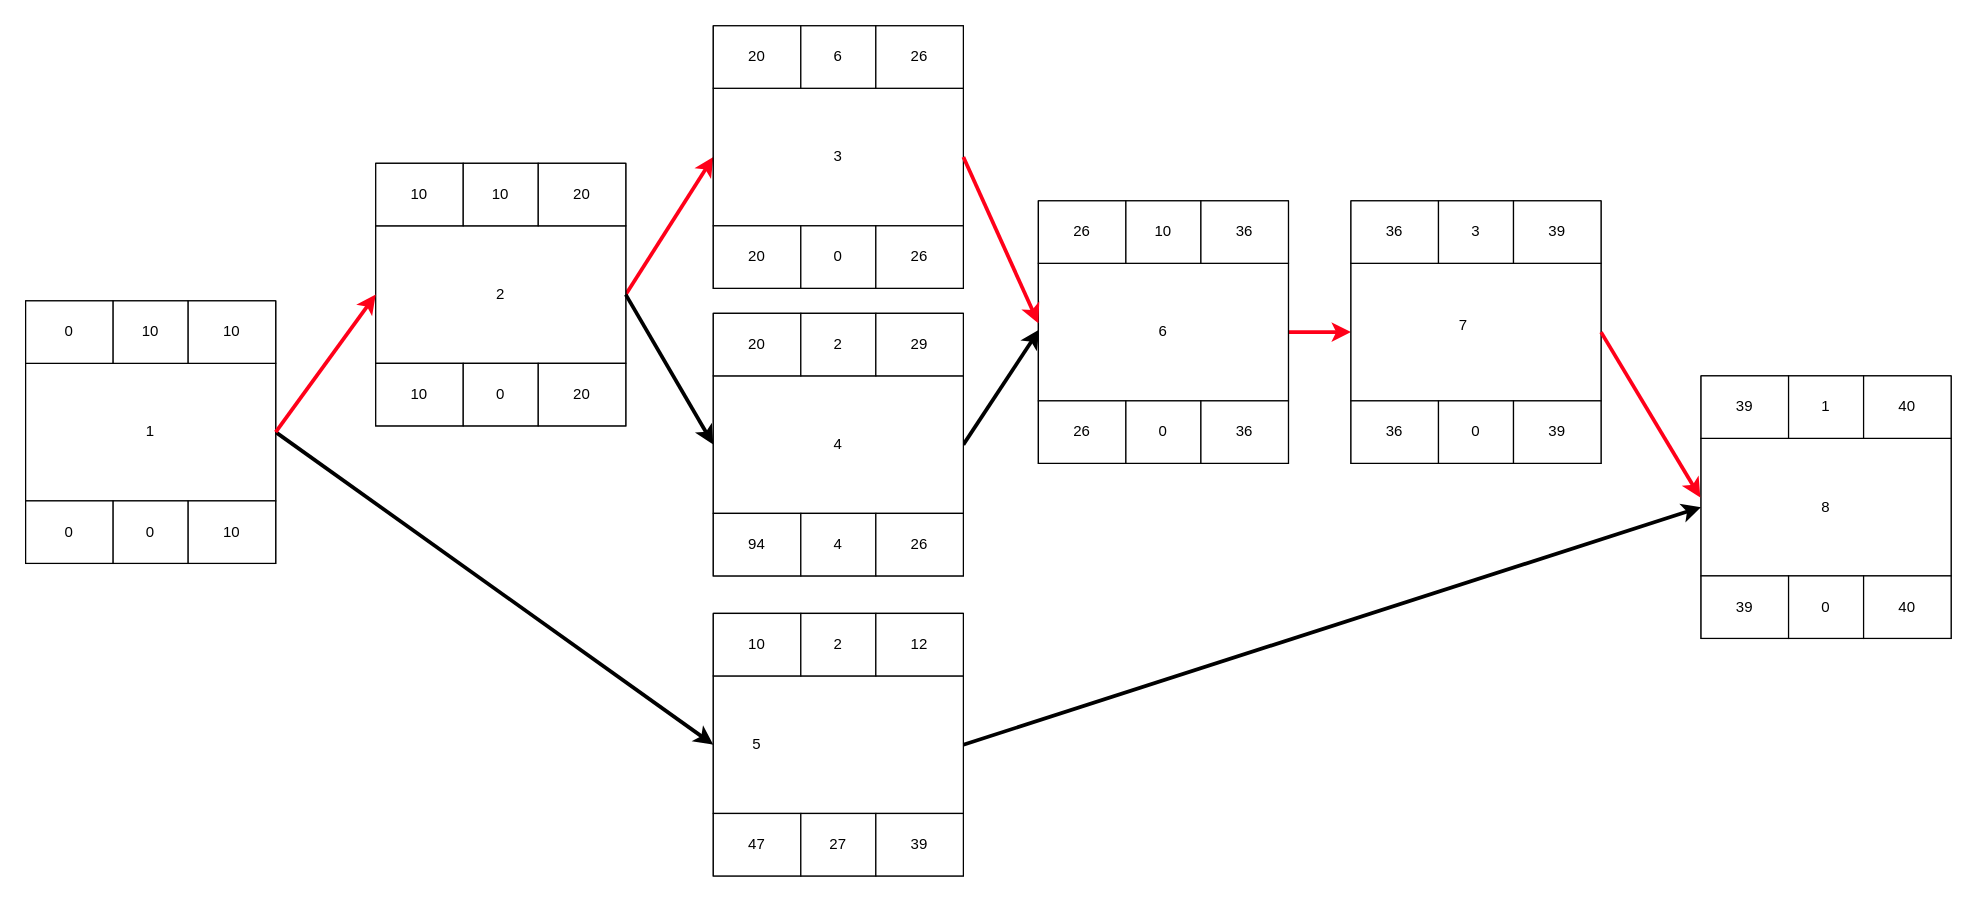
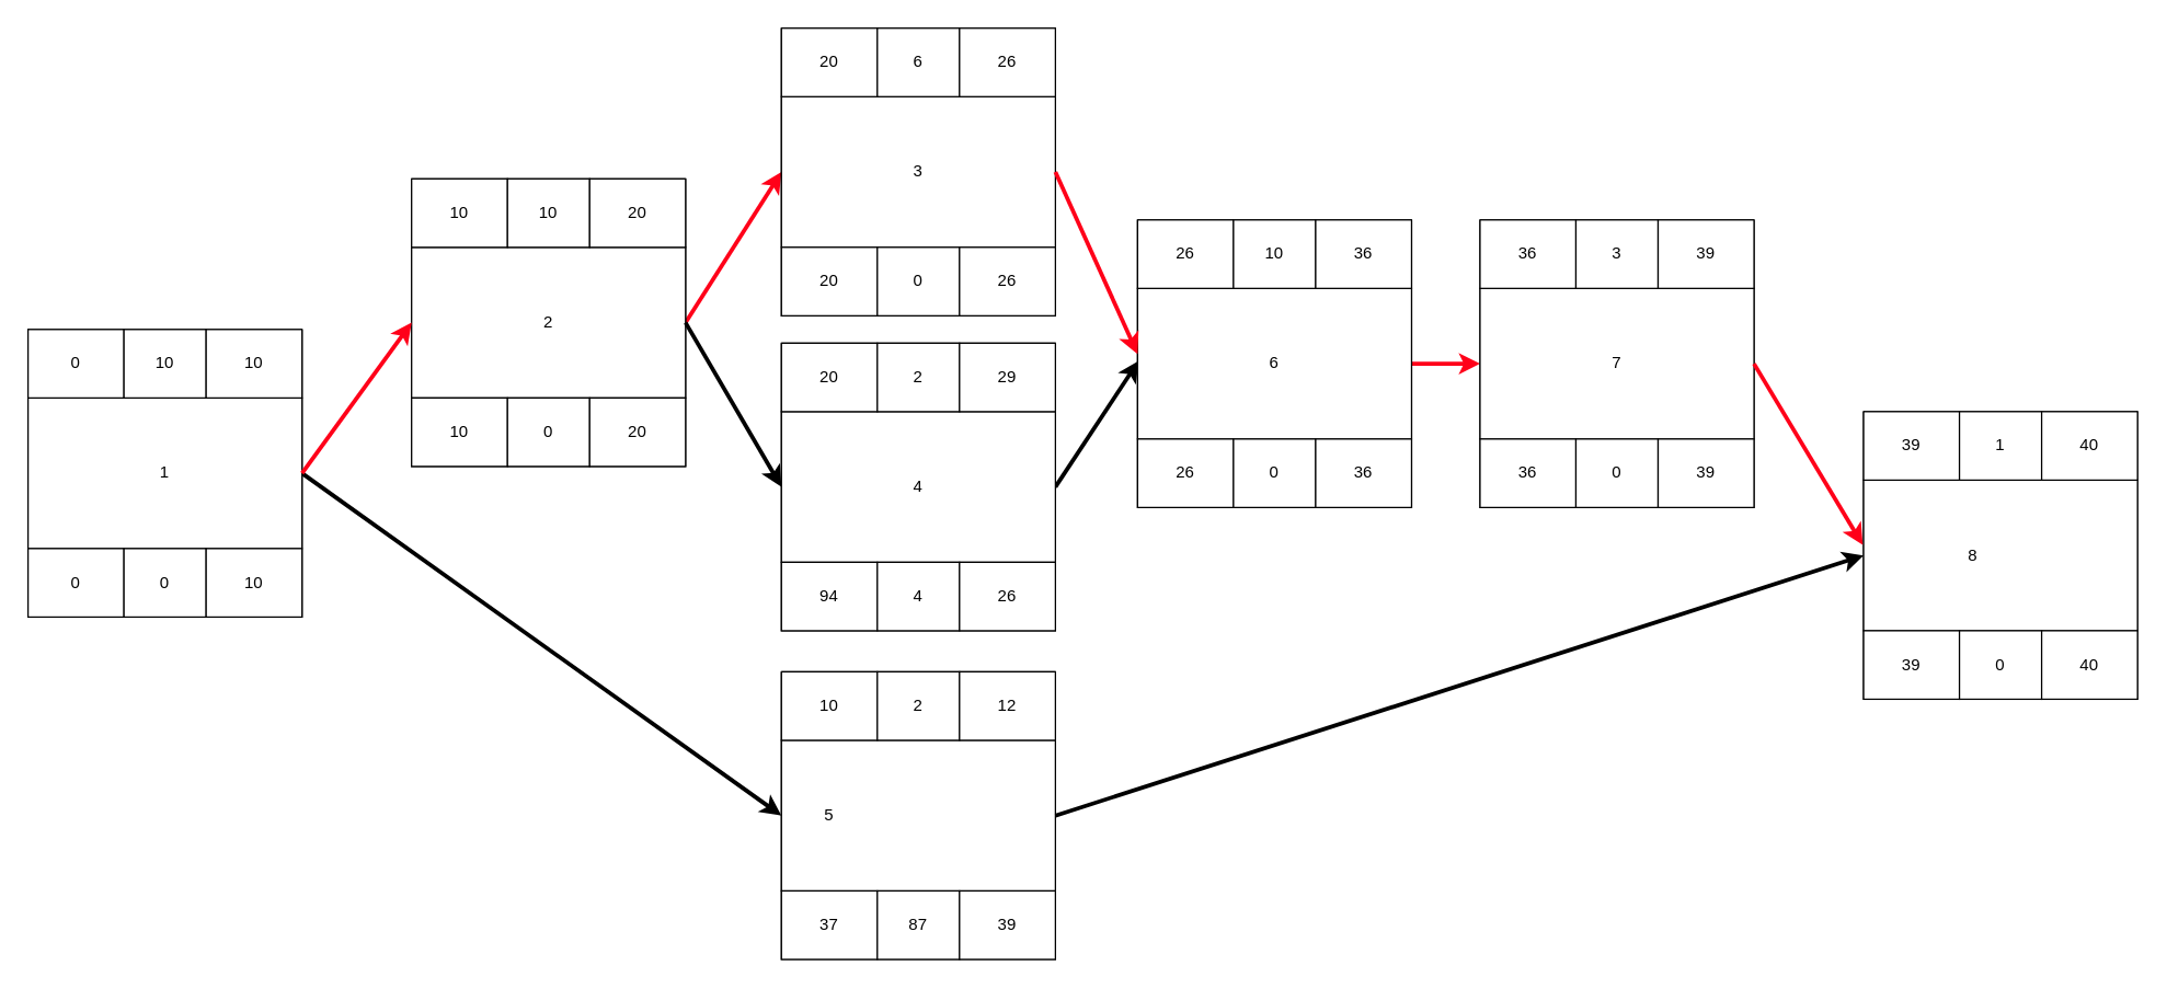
- <mxCell id="107" value="7" style="text;html=1;align=center;verticalAlign=middle;whiteSpace=wrap;rounded=0;" vertex="1" parent="99"><mxGeometry x="60" y="85" width="60" height="30" as="geometry" /></mxCell>
+ <mxCell id="107" value="7" style="text;html=1;align=center;verticalAlign=middle;whiteSpace=wrap;rounded=0;" vertex="1" parent="99"><mxGeometry x="70" y="90" width="60" height="30" as="geometry" /></mxCell>
- <mxCell id="122" value="8" style="text;html=1;align=center;verticalAlign=middle;whiteSpace=wrap;rounded=0;" vertex="1" parent="114"><mxGeometry x="70" y="90" width="60" height="30" as="geometry" /></mxCell>
+ <mxCell id="122" value="8" style="text;html=1;align=center;verticalAlign=middle;whiteSpace=wrap;rounded=0;" vertex="1" parent="114"><mxGeometry x="50" y="90" width="60" height="30" as="geometry" /></mxCell>
- <mxCell id="79" value="47" style="text;html=1;align=center;verticalAlign=middle;whiteSpace=wrap;rounded=0;" vertex="1" parent="67"><mxGeometry x="5" y="170" width="60" height="30" as="geometry" /></mxCell>
+ <mxCell id="79" value="37" style="text;html=1;align=center;verticalAlign=middle;whiteSpace=wrap;rounded=0;" vertex="1" parent="67"><mxGeometry x="5" y="170" width="60" height="30" as="geometry" /></mxCell>
- <mxCell id="80" value="27" style="text;html=1;align=center;verticalAlign=middle;whiteSpace=wrap;rounded=0;" vertex="1" parent="67"><mxGeometry x="70" y="170" width="60" height="30" as="geometry" /></mxCell>
+ <mxCell id="80" value="87" style="text;html=1;align=center;verticalAlign=middle;whiteSpace=wrap;rounded=0;" vertex="1" parent="67"><mxGeometry x="70" y="170" width="60" height="30" as="geometry" /></mxCell>
